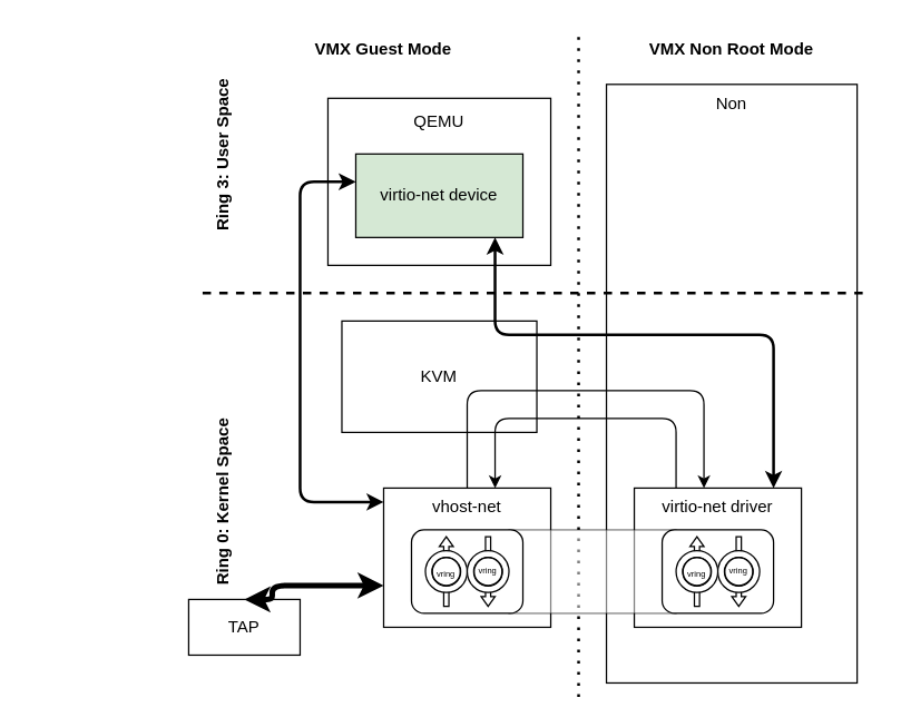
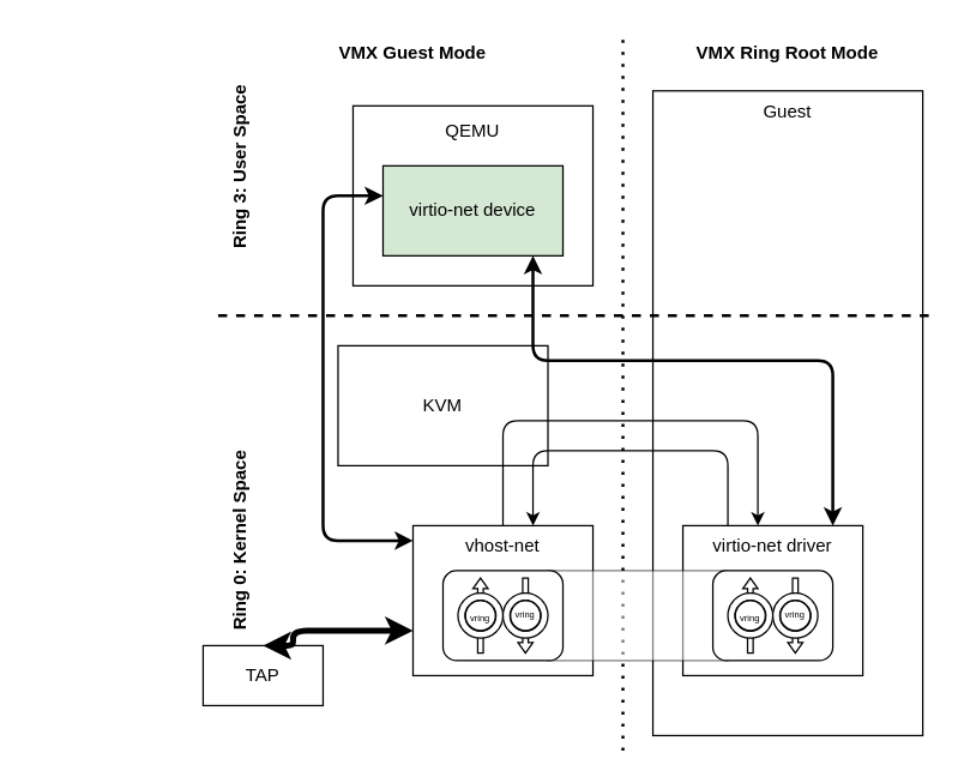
- <mxCell id="6" value="&lt;b&gt;VMX Non Root Mode&lt;/b&gt;" style="text;html=1;strokeColor=none;fillColor=none;align=center;verticalAlign=middle;whiteSpace=wrap;rounded=0;" vertex="1" parent="1"><mxGeometry x="425" y="20" width="200" height="30" as="geometry" /></mxCell>
+ <mxCell id="6" value="&lt;b&gt;VMX Ring Root Mode&lt;/b&gt;" style="text;html=1;strokeColor=none;fillColor=none;align=center;verticalAlign=middle;whiteSpace=wrap;rounded=0;" vertex="1" parent="1"><mxGeometry x="425" y="20" width="200" height="30" as="geometry" /></mxCell>
- <mxCell id="10" value="KVM" style="rounded=0;whiteSpace=wrap;html=1;" vertex="1" parent="1"><mxGeometry x="245" y="230" width="140" height="80" as="geometry" /></mxCell>
+ <mxCell id="10" value="KVM" style="rounded=0;whiteSpace=wrap;html=1;" vertex="1" parent="1"><mxGeometry x="225" y="230" width="140" height="80" as="geometry" /></mxCell>
- <mxCell id="2" value="&lt;div&gt;Non&lt;/div&gt;&lt;div&gt;&lt;br&gt;&lt;/div&gt;&lt;div&gt;&lt;br&gt;&lt;/div&gt;&lt;div&gt;&lt;br&gt;&lt;/div&gt;&lt;div&gt;&lt;br&gt;&lt;/div&gt;&lt;div&gt;&lt;br&gt;&lt;/div&gt;&lt;div&gt;&lt;br&gt;&lt;/div&gt;&lt;div&gt;&lt;br&gt;&lt;/div&gt;&lt;div&gt;&lt;br&gt;&lt;/div&gt;&lt;div&gt;&lt;br&gt;&lt;/div&gt;&lt;div&gt;&lt;br&gt;&lt;/div&gt;&lt;div&gt;&lt;br&gt;&lt;/div&gt;&lt;div&gt;&lt;br&gt;&lt;/div&gt;&lt;div&gt;&lt;br&gt;&lt;/div&gt;&lt;div&gt;&lt;br&gt;&lt;/div&gt;&lt;div&gt;&lt;br&gt;&lt;/div&gt;&lt;div&gt;&lt;br&gt;&lt;/div&gt;&lt;div&gt;&lt;br&gt;&lt;/div&gt;&lt;div&gt;&lt;br&gt;&lt;/div&gt;&lt;div&gt;&lt;br&gt;&lt;/div&gt;&lt;div&gt;&lt;br&gt;&lt;/div&gt;&lt;div&gt;&lt;br&gt;&lt;/div&gt;&lt;div&gt;&lt;br&gt;&lt;/div&gt;&lt;div&gt;&lt;br&gt;&lt;/div&gt;&lt;div&gt;&lt;br&gt;&lt;/div&gt;&lt;div&gt;&lt;br&gt;&lt;/div&gt;&lt;div&gt;&lt;br&gt;&lt;/div&gt;&lt;div&gt;&lt;br&gt;&lt;/div&gt;&lt;div&gt;&lt;br&gt;&lt;/div&gt;" style="rounded=0;whiteSpace=wrap;html=1;" vertex="1" parent="1"><mxGeometry x="435" y="60" width="180" height="430" as="geometry" /></mxCell>
+ <mxCell id="2" value="&lt;div&gt;Guest&lt;/div&gt;&lt;div&gt;&lt;br&gt;&lt;/div&gt;&lt;div&gt;&lt;br&gt;&lt;/div&gt;&lt;div&gt;&lt;br&gt;&lt;/div&gt;&lt;div&gt;&lt;br&gt;&lt;/div&gt;&lt;div&gt;&lt;br&gt;&lt;/div&gt;&lt;div&gt;&lt;br&gt;&lt;/div&gt;&lt;div&gt;&lt;br&gt;&lt;/div&gt;&lt;div&gt;&lt;br&gt;&lt;/div&gt;&lt;div&gt;&lt;br&gt;&lt;/div&gt;&lt;div&gt;&lt;br&gt;&lt;/div&gt;&lt;div&gt;&lt;br&gt;&lt;/div&gt;&lt;div&gt;&lt;br&gt;&lt;/div&gt;&lt;div&gt;&lt;br&gt;&lt;/div&gt;&lt;div&gt;&lt;br&gt;&lt;/div&gt;&lt;div&gt;&lt;br&gt;&lt;/div&gt;&lt;div&gt;&lt;br&gt;&lt;/div&gt;&lt;div&gt;&lt;br&gt;&lt;/div&gt;&lt;div&gt;&lt;br&gt;&lt;/div&gt;&lt;div&gt;&lt;br&gt;&lt;/div&gt;&lt;div&gt;&lt;br&gt;&lt;/div&gt;&lt;div&gt;&lt;br&gt;&lt;/div&gt;&lt;div&gt;&lt;br&gt;&lt;/div&gt;&lt;div&gt;&lt;br&gt;&lt;/div&gt;&lt;div&gt;&lt;br&gt;&lt;/div&gt;&lt;div&gt;&lt;br&gt;&lt;/div&gt;&lt;div&gt;&lt;br&gt;&lt;/div&gt;&lt;div&gt;&lt;br&gt;&lt;/div&gt;&lt;div&gt;&lt;br&gt;&lt;/div&gt;" style="rounded=0;whiteSpace=wrap;html=1;" vertex="1" parent="1"><mxGeometry x="435" y="60" width="180" height="430" as="geometry" /></mxCell>
